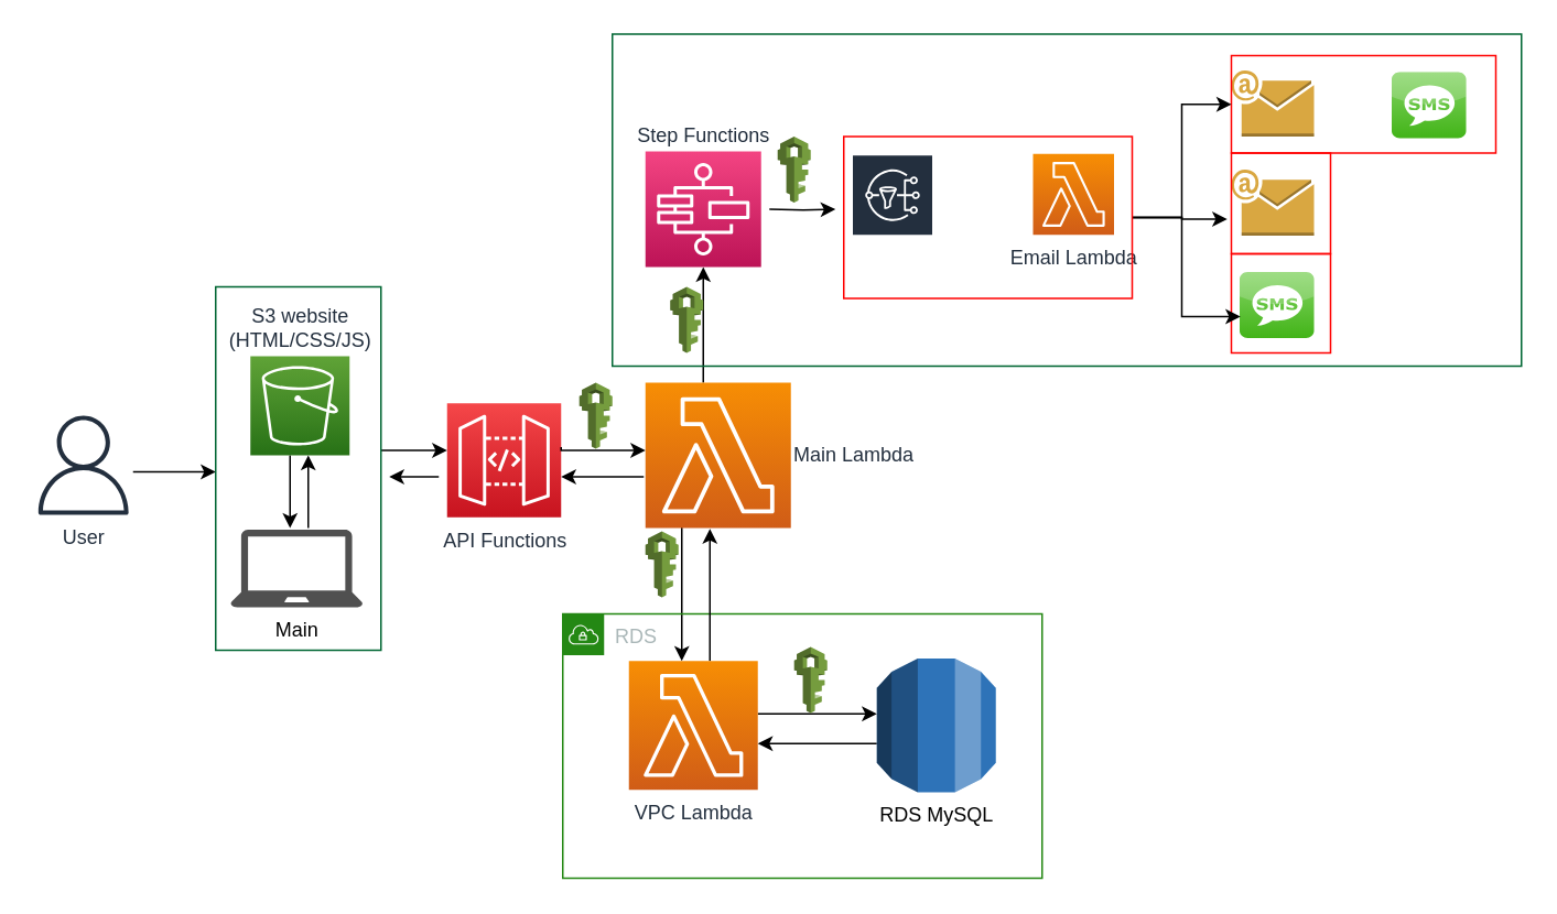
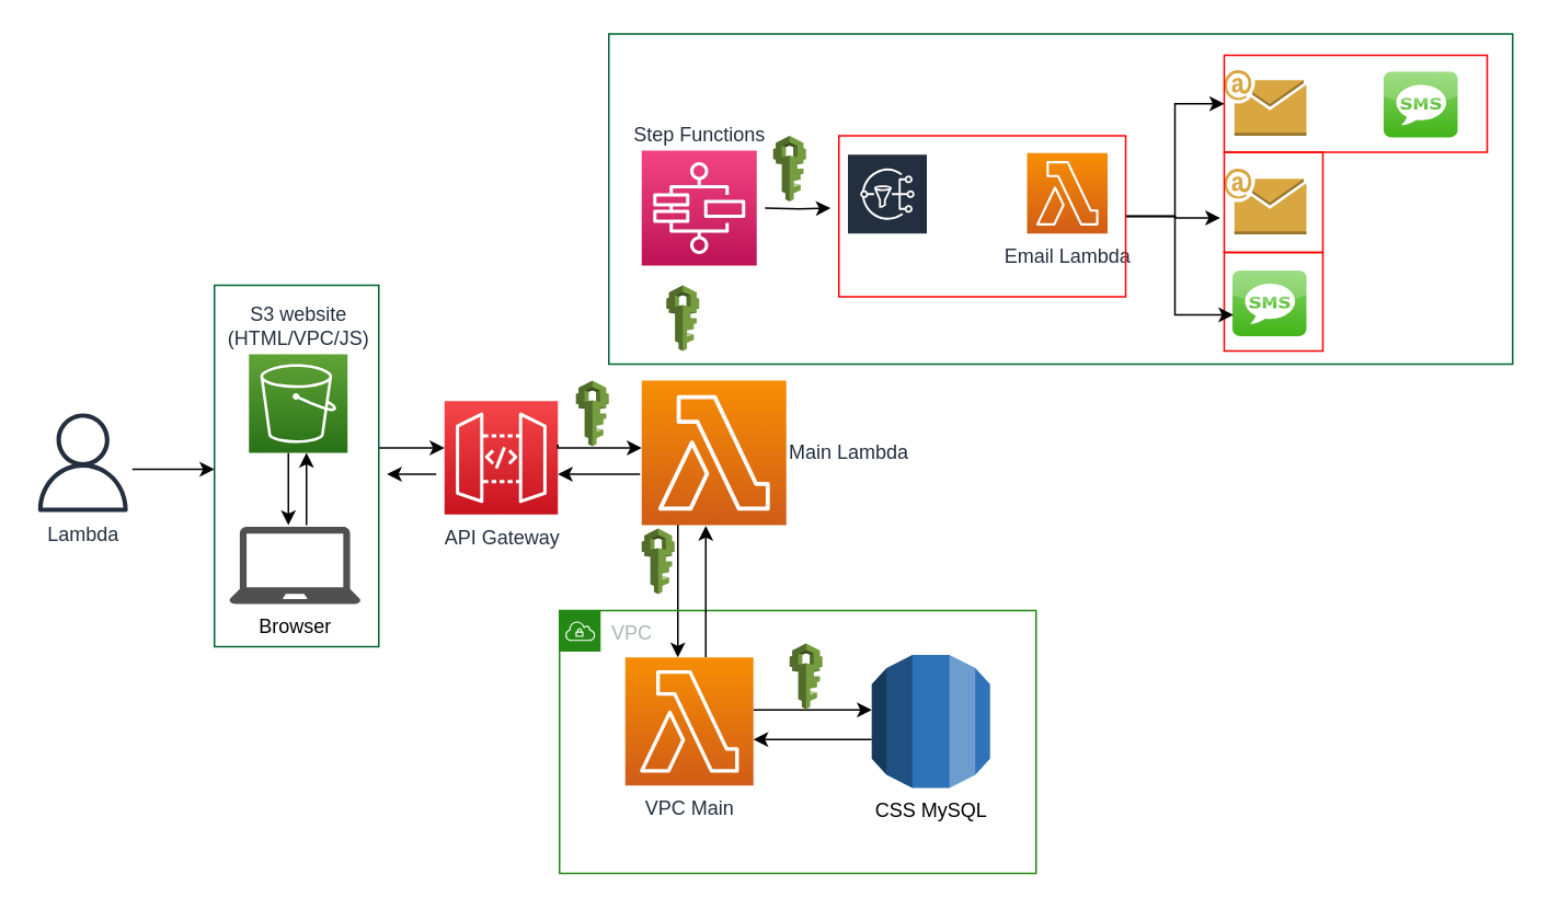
- <mxCell id="18" value="S3 website &lt;br&gt;(HTML/CSS/JS)" style="outlineConnect=0;fontColor=#232F3E;gradientColor=#60A337;gradientDirection=north;fillColor=#277116;strokeColor=#ffffff;dashed=0;verticalLabelPosition=top;verticalAlign=bottom;align=center;html=1;fontSize=12;fontStyle=0;aspect=fixed;shape=mxgraph.aws4.resourceIcon;resIcon=mxgraph.aws4.s3;shadow=0;labelPosition=center;direction=east;" vertex="1" parent="1"><mxGeometry x="151" y="215" width="60" height="60" as="geometry" /></mxCell>
+ <mxCell id="18" value="S3 website &lt;br&gt;(HTML/VPC/JS)" style="outlineConnect=0;fontColor=#232F3E;gradientColor=#60A337;gradientDirection=north;fillColor=#277116;strokeColor=#ffffff;dashed=0;verticalLabelPosition=top;verticalAlign=bottom;align=center;html=1;fontSize=12;fontStyle=0;aspect=fixed;shape=mxgraph.aws4.resourceIcon;resIcon=mxgraph.aws4.s3;shadow=0;labelPosition=center;direction=east;" vertex="1" parent="1"><mxGeometry x="151" y="215" width="60" height="60" as="geometry" /></mxCell>
- <mxCell id="14" value="" style="edgeStyle=orthogonalEdgeStyle;rounded=0;orthogonalLoop=1;jettySize=auto;html=1;fontColor=#000000;" edge="1" parent="1" source="15" target="16"><mxGeometry relative="1" as="geometry"><Array as="points"><mxPoint x="425" y="221" /><mxPoint x="425" y="221" /></Array></mxGeometry></mxCell>
- <mxCell id="6" value="User" style="outlineConnect=0;fontColor=#232F3E;gradientColor=none;fillColor=#232F3E;strokeColor=none;dashed=0;verticalLabelPosition=bottom;verticalAlign=top;align=center;html=1;fontSize=12;fontStyle=0;aspect=fixed;pointerEvents=1;shape=mxgraph.aws4.user;" vertex="1" parent="1"><mxGeometry x="20" y="251" width="60" height="60" as="geometry" /></mxCell>
+ <mxCell id="6" value="Lambda" style="outlineConnect=0;fontColor=#232F3E;gradientColor=none;fillColor=#232F3E;strokeColor=none;dashed=0;verticalLabelPosition=bottom;verticalAlign=top;align=center;html=1;fontSize=12;fontStyle=0;aspect=fixed;pointerEvents=1;shape=mxgraph.aws4.user;" vertex="1" parent="1"><mxGeometry x="20" y="251" width="60" height="60" as="geometry" /></mxCell>
- <mxCell id="5" value="API Functions" style="outlineConnect=0;fontColor=#232F3E;gradientColor=#F54749;gradientDirection=north;fillColor=#C7131F;strokeColor=#ffffff;dashed=0;verticalLabelPosition=bottom;verticalAlign=top;align=center;html=1;fontSize=12;fontStyle=0;aspect=fixed;shape=mxgraph.aws4.resourceIcon;resIcon=mxgraph.aws4.api_gateway;" vertex="1" parent="1"><mxGeometry x="270" y="243.5" width="69" height="69" as="geometry" /></mxCell>
+ <mxCell id="5" value="API Gateway" style="outlineConnect=0;fontColor=#232F3E;gradientColor=#F54749;gradientDirection=north;fillColor=#C7131F;strokeColor=#ffffff;dashed=0;verticalLabelPosition=bottom;verticalAlign=top;align=center;html=1;fontSize=12;fontStyle=0;aspect=fixed;shape=mxgraph.aws4.resourceIcon;resIcon=mxgraph.aws4.api_gateway;" vertex="1" parent="1"><mxGeometry x="270" y="243.5" width="69" height="69" as="geometry" /></mxCell>
- <mxCell id="4" value="Main" style="pointerEvents=1;shadow=0;dashed=0;html=1;strokeColor=none;fillColor=#505050;labelPosition=center;verticalLabelPosition=bottom;verticalAlign=top;outlineConnect=0;align=center;shape=mxgraph.office.devices.laptop;" vertex="1" parent="1"><mxGeometry x="139" y="320" width="80" height="47" as="geometry" /></mxCell>
+ <mxCell id="4" value="Browser" style="pointerEvents=1;shadow=0;dashed=0;html=1;strokeColor=none;fillColor=#505050;labelPosition=center;verticalLabelPosition=bottom;verticalAlign=top;outlineConnect=0;align=center;shape=mxgraph.office.devices.laptop;" vertex="1" parent="1"><mxGeometry x="139" y="320" width="80" height="47" as="geometry" /></mxCell>
- <mxCell id="8" value="RDS" style="points=[[0,0],[0.25,0],[0.5,0],[0.75,0],[1,0],[1,0.25],[1,0.5],[1,0.75],[1,1],[0.75,1],[0.5,1],[0.25,1],[0,1],[0,0.75],[0,0.5],[0,0.25]];outlineConnect=0;gradientColor=none;html=1;whiteSpace=wrap;fontSize=12;fontStyle=0;shape=mxgraph.aws4.group;grIcon=mxgraph.aws4.group_vpc;fillColor=none;verticalAlign=top;align=left;spacingLeft=30;fontColor=#AAB7B8;dashed=0;strokeColor=#248814;" vertex="1" parent="1"><mxGeometry x="340" y="371" width="290" height="160" as="geometry" /></mxCell>
+ <mxCell id="8" value="VPC" style="points=[[0,0],[0.25,0],[0.5,0],[0.75,0],[1,0],[1,0.25],[1,0.5],[1,0.75],[1,1],[0.75,1],[0.5,1],[0.25,1],[0,1],[0,0.75],[0,0.5],[0,0.25]];outlineConnect=0;gradientColor=none;html=1;whiteSpace=wrap;fontSize=12;fontStyle=0;shape=mxgraph.aws4.group;grIcon=mxgraph.aws4.group_vpc;fillColor=none;verticalAlign=top;align=left;spacingLeft=30;fontColor=#AAB7B8;dashed=0;strokeColor=#248814;" vertex="1" parent="1"><mxGeometry x="340" y="371" width="290" height="160" as="geometry" /></mxCell>
- <mxCell id="13" value="VPC Lambda" style="outlineConnect=0;fontColor=#232F3E;gradientColor=#F78E04;gradientDirection=north;fillColor=#D05C17;strokeColor=#ffffff;dashed=0;verticalLabelPosition=bottom;verticalAlign=top;align=center;html=1;fontSize=12;fontStyle=0;aspect=fixed;shape=mxgraph.aws4.resourceIcon;resIcon=mxgraph.aws4.lambda;" vertex="1" parent="1"><mxGeometry x="380" y="399.5" width="78" height="78" as="geometry" /></mxCell>
+ <mxCell id="13" value="VPC Main" style="outlineConnect=0;fontColor=#232F3E;gradientColor=#F78E04;gradientDirection=north;fillColor=#D05C17;strokeColor=#ffffff;dashed=0;verticalLabelPosition=bottom;verticalAlign=top;align=center;html=1;fontSize=12;fontStyle=0;aspect=fixed;shape=mxgraph.aws4.resourceIcon;resIcon=mxgraph.aws4.lambda;" vertex="1" parent="1"><mxGeometry x="380" y="399.5" width="78" height="78" as="geometry" /></mxCell>
- <mxCell id="10" value="RDS MySQL" style="outlineConnect=0;dashed=0;verticalLabelPosition=bottom;verticalAlign=top;align=center;html=1;shape=mxgraph.aws3.rds;fillColor=#2E73B8;gradientColor=none;" vertex="1" parent="1"><mxGeometry x="530" y="398" width="72" height="81" as="geometry" /></mxCell>
+ <mxCell id="10" value="CSS MySQL" style="outlineConnect=0;dashed=0;verticalLabelPosition=bottom;verticalAlign=top;align=center;html=1;shape=mxgraph.aws3.rds;fillColor=#2E73B8;gradientColor=none;" vertex="1" parent="1"><mxGeometry x="530" y="398" width="72" height="81" as="geometry" /></mxCell>
